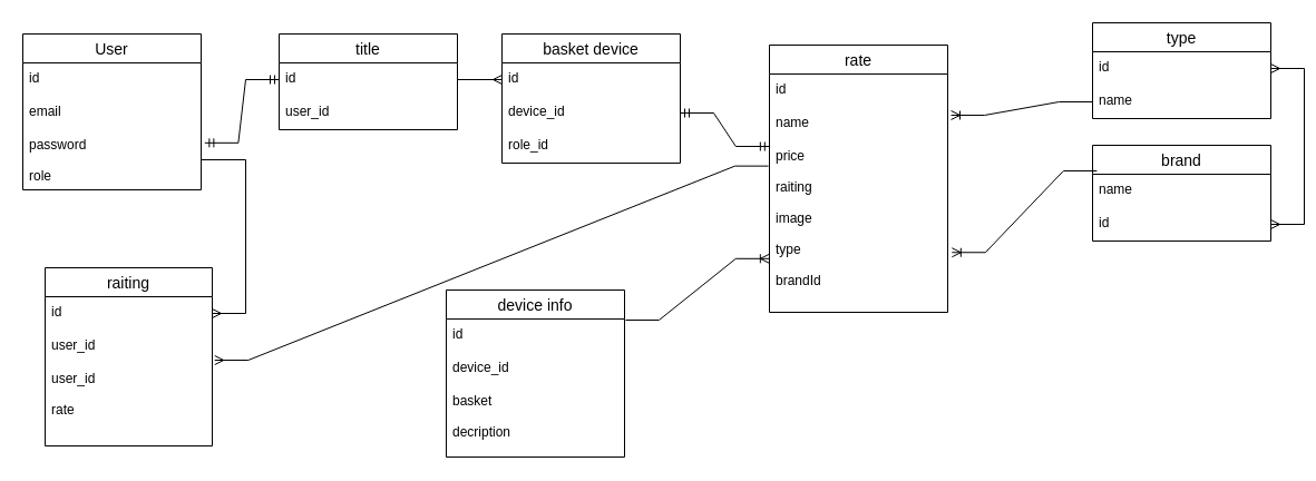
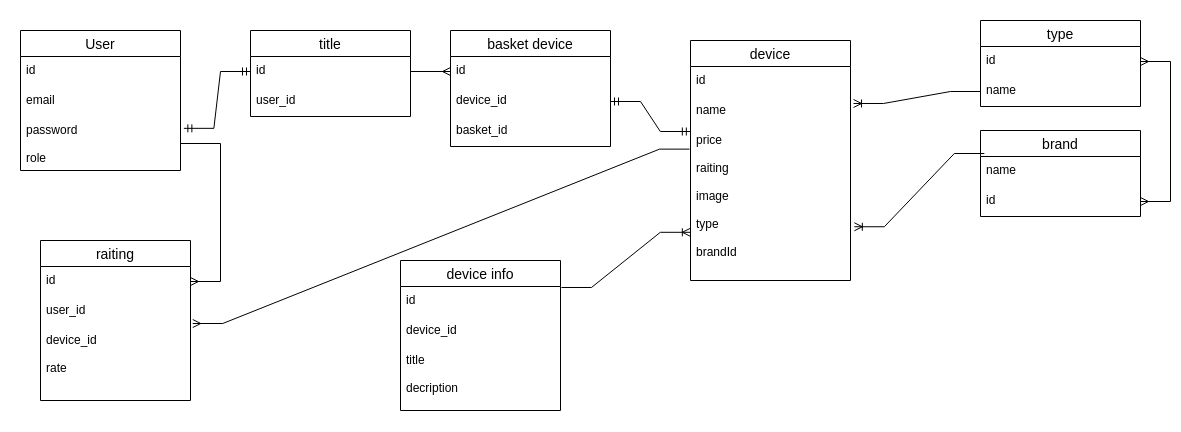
- <mxCell id="10" value="rate" style="swimlane;fontStyle=0;childLayout=stackLayout;horizontal=1;startSize=26;horizontalStack=0;resizeParent=1;resizeParentMax=0;resizeLast=0;collapsible=1;marginBottom=0;align=center;fontSize=14;" vertex="1" parent="1"><mxGeometry x="690" y="40" width="160" height="240" as="geometry" /></mxCell>
+ <mxCell id="10" value="device" style="swimlane;fontStyle=0;childLayout=stackLayout;horizontal=1;startSize=26;horizontalStack=0;resizeParent=1;resizeParentMax=0;resizeLast=0;collapsible=1;marginBottom=0;align=center;fontSize=14;" vertex="1" parent="1"><mxGeometry x="690" y="40" width="160" height="240" as="geometry" /></mxCell>
- <mxCell id="31" value="role_id" style="text;strokeColor=none;fillColor=none;spacingLeft=4;spacingRight=4;overflow=hidden;rotatable=0;points=[[0,0.5],[1,0.5]];portConstraint=eastwest;fontSize=12;" vertex="1" parent="28"><mxGeometry y="86" width="160" height="30" as="geometry" /></mxCell>
+ <mxCell id="31" value="basket_id" style="text;strokeColor=none;fillColor=none;spacingLeft=4;spacingRight=4;overflow=hidden;rotatable=0;points=[[0,0.5],[1,0.5]];portConstraint=eastwest;fontSize=12;" vertex="1" parent="28"><mxGeometry y="86" width="160" height="30" as="geometry" /></mxCell>
- <mxCell id="37" value="user_id&#10;&#10;rate" style="text;strokeColor=none;fillColor=none;spacingLeft=4;spacingRight=4;overflow=hidden;rotatable=0;points=[[0,0.5],[1,0.5]];portConstraint=eastwest;fontSize=12;" vertex="1" parent="34"><mxGeometry y="86" width="150" height="74" as="geometry" /></mxCell>
+ <mxCell id="37" value="device_id&#10;&#10;rate" style="text;strokeColor=none;fillColor=none;spacingLeft=4;spacingRight=4;overflow=hidden;rotatable=0;points=[[0,0.5],[1,0.5]];portConstraint=eastwest;fontSize=12;" vertex="1" parent="34"><mxGeometry y="86" width="150" height="74" as="geometry" /></mxCell>
- <mxCell id="26" value="basket&#10;&#10;decription" style="text;strokeColor=none;fillColor=none;spacingLeft=4;spacingRight=4;overflow=hidden;rotatable=0;points=[[0,0.5],[1,0.5]];portConstraint=eastwest;fontSize=12;" vertex="1" parent="23"><mxGeometry y="86" width="160" height="64" as="geometry" /></mxCell>
+ <mxCell id="26" value="title&#10;&#10;decription" style="text;strokeColor=none;fillColor=none;spacingLeft=4;spacingRight=4;overflow=hidden;rotatable=0;points=[[0,0.5],[1,0.5]];portConstraint=eastwest;fontSize=12;" vertex="1" parent="23"><mxGeometry y="86" width="160" height="64" as="geometry" /></mxCell>
